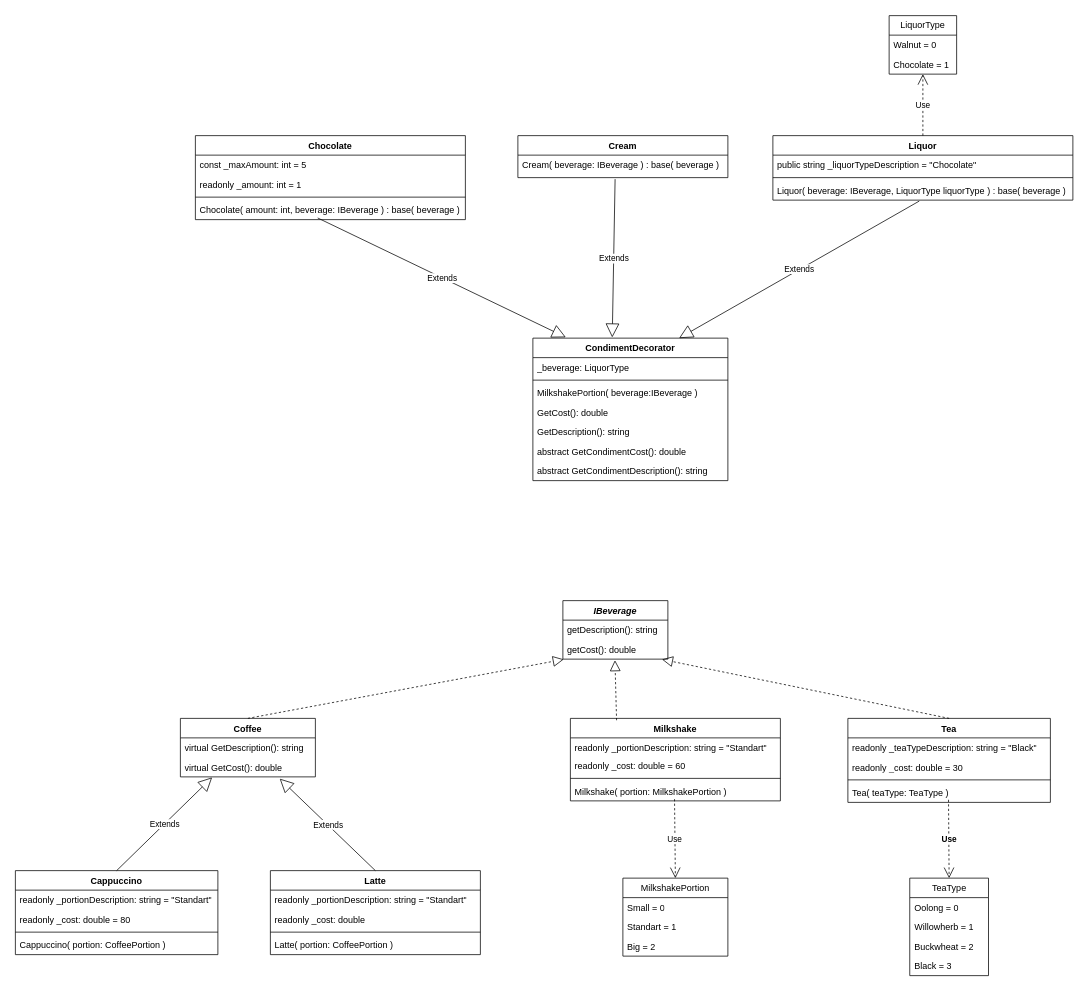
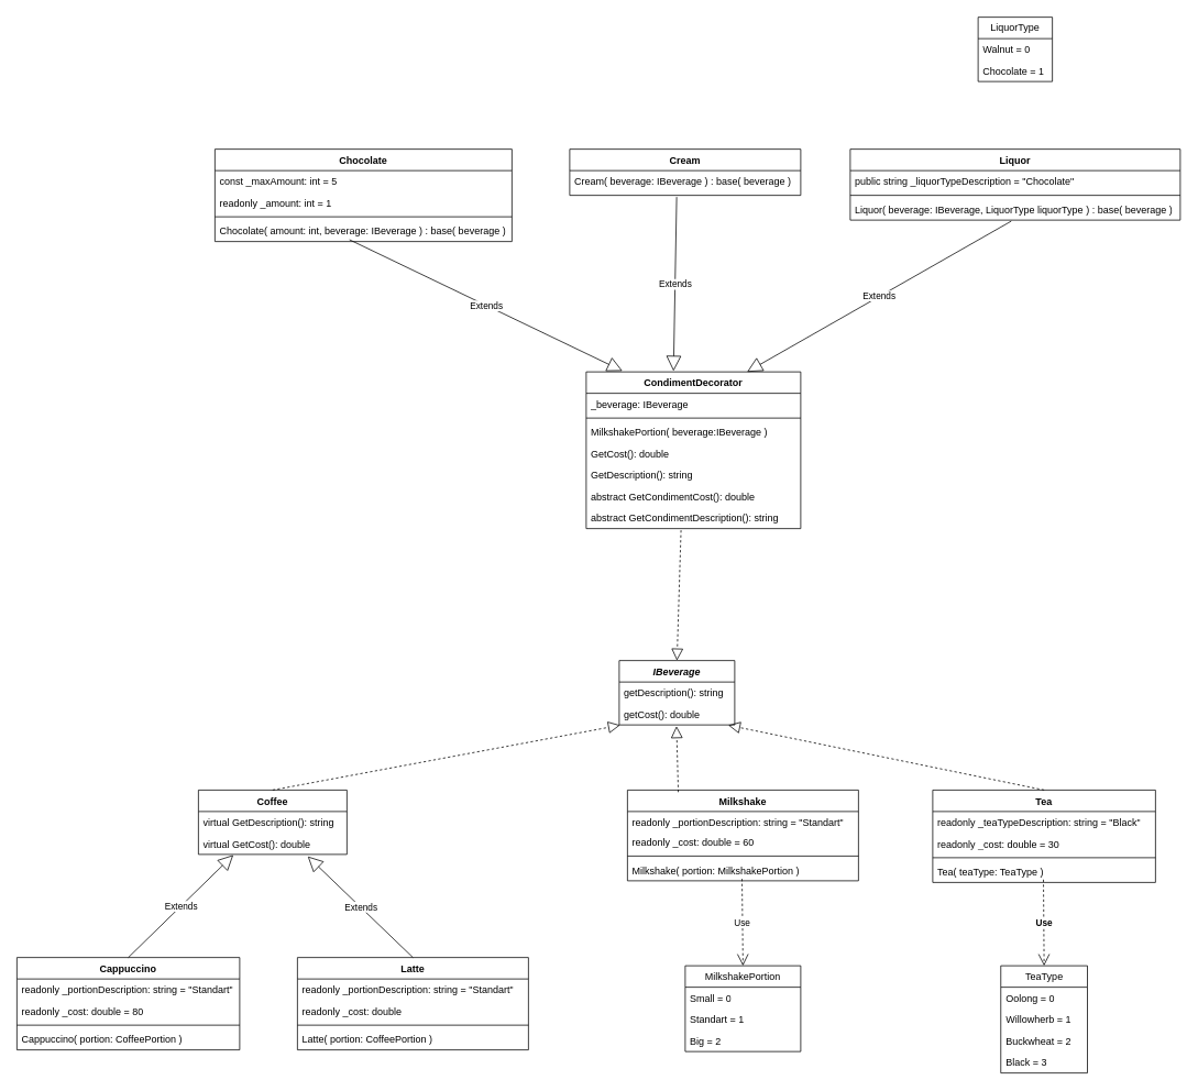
- <mxCell id="70" value="Use" style="endArrow=open;endSize=12;dashed=1;html=1;rounded=0;exitX=0.5;exitY=0;exitDx=0;exitDy=0;entryX=0.5;entryY=1;entryDx=0;entryDy=0;" edge="1" parent="1" source="58" target="64"><mxGeometry width="160" relative="1" as="geometry"><mxPoint x="1050" y="150" as="sourcePoint" /><mxPoint x="1180" y="170" as="targetPoint" /></mxGeometry></mxCell>
- <mxCell id="45" value="_beverage: LiquorType" style="text;strokeColor=none;fillColor=none;align=left;verticalAlign=top;spacingLeft=4;spacingRight=4;overflow=hidden;rotatable=0;points=[[0,0.5],[1,0.5]];portConstraint=eastwest;whiteSpace=wrap;html=1;" vertex="1" parent="44"><mxGeometry y="26" width="260" height="26" as="geometry" /></mxCell>
+ <mxCell id="45" value="_beverage: IBeverage" style="text;strokeColor=none;fillColor=none;align=left;verticalAlign=top;spacingLeft=4;spacingRight=4;overflow=hidden;rotatable=0;points=[[0,0.5],[1,0.5]];portConstraint=eastwest;whiteSpace=wrap;html=1;" vertex="1" parent="44"><mxGeometry y="26" width="260" height="26" as="geometry" /></mxCell>
+ <mxCell id="52" value="" style="endArrow=block;dashed=1;endFill=0;endSize=12;html=1;rounded=0;exitX=0.442;exitY=1.077;exitDx=0;exitDy=0;entryX=0.5;entryY=0;entryDx=0;entryDy=0;exitPerimeter=0;" edge="1" parent="1" source="51" target="2"><mxGeometry width="160" relative="1" as="geometry"><mxPoint x="920" y="967" as="sourcePoint" /><mxPoint x="827" y="891" as="targetPoint" /></mxGeometry></mxCell>
